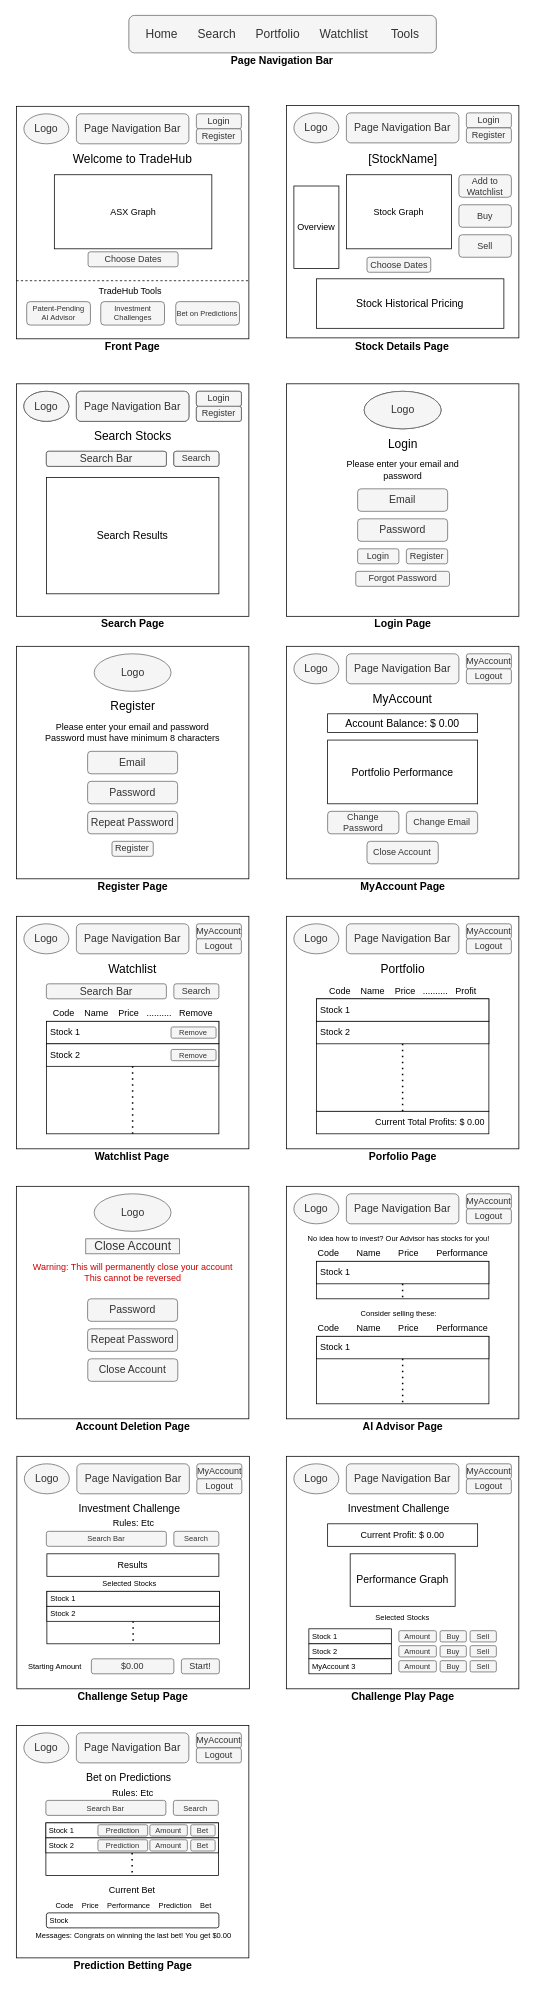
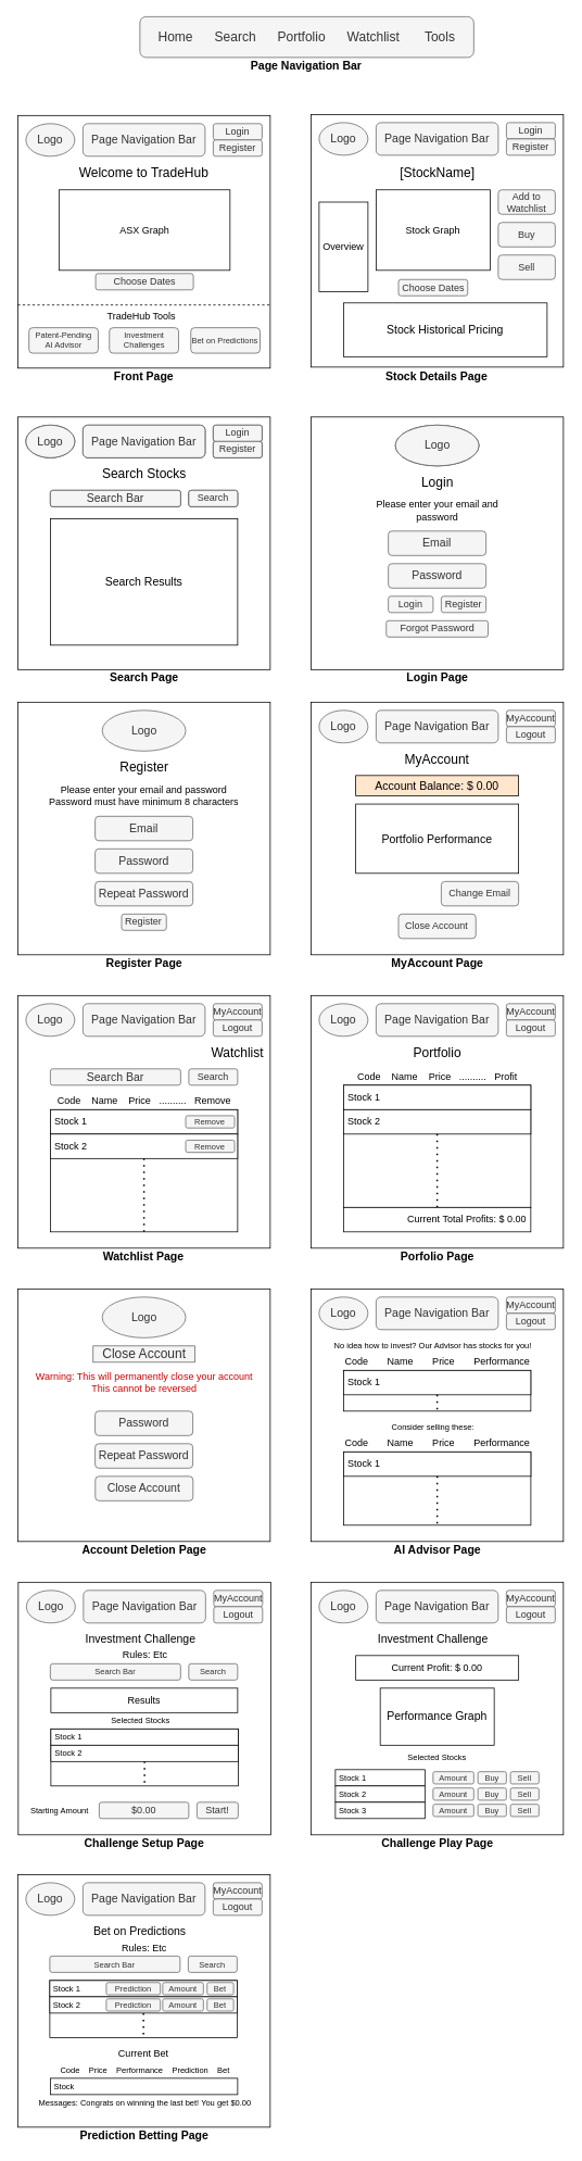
- <mxCell id="53" value="Account Balance: $ 0.00" style="rounded=0;whiteSpace=wrap;html=1;fontSize=14;" vertex="1" parent="1"><mxGeometry x="436" y="951.25" width="200" height="25" as="geometry" /></mxCell>
+ <mxCell id="53" value="Account Balance: $ 0.00" style="rounded=0;whiteSpace=wrap;html=1;fontSize=14;fillColor=#ffe6cc;" vertex="1" parent="1"><mxGeometry x="436" y="951.25" width="200" height="25" as="geometry" /></mxCell>
- <mxCell id="54" value="&lt;font style=&quot;font-size: 12px;&quot;&gt;Change Password&lt;br style=&quot;font-size: 12px;&quot;&gt;&lt;/font&gt;" style="rounded=1;whiteSpace=wrap;html=1;fontSize=12;fillColor=#f5f5f5;strokeColor=#666666;fontColor=#333333;" vertex="1" parent="1"><mxGeometry x="436.02" y="1081.25" width="95" height="30" as="geometry" /></mxCell>
- <mxCell id="67" value="Watchlist" style="text;html=1;strokeColor=none;fillColor=none;align=center;verticalAlign=middle;whiteSpace=wrap;rounded=0;labelBackgroundColor=none;fontSize=16;" vertex="1" parent="1"><mxGeometry x="156" y="1281.25" width="40" height="20" as="geometry" /></mxCell>
+ <mxCell id="67" value="Watchlist" style="text;html=1;strokeColor=none;fillColor=none;align=center;verticalAlign=middle;whiteSpace=wrap;rounded=0;labelBackgroundColor=none;fontSize=16;" vertex="1" parent="1"><mxGeometry x="271" y="1281.25" width="40" height="20" as="geometry" /></mxCell>
- <mxCell id="156" value="&amp;nbsp;MyAccount 3" style="rounded=0;whiteSpace=wrap;html=1;labelBackgroundColor=none;fontSize=10;align=left;" vertex="1" parent="1"><mxGeometry x="411" y="2211.25" width="109.96" height="20" as="geometry" /></mxCell>
+ <mxCell id="156" value="&amp;nbsp;Stock 3" style="rounded=0;whiteSpace=wrap;html=1;labelBackgroundColor=none;fontSize=10;align=left;" vertex="1" parent="1"><mxGeometry x="411" y="2211.25" width="109.96" height="20" as="geometry" /></mxCell>
- <mxCell id="188" value="&amp;nbsp;Stock" style="whiteSpace=wrap;html=1;labelBackgroundColor=none;fontSize=10;fontColor=#000000;align=left;rounded=1;" vertex="1" parent="1"><mxGeometry x="61.01" y="2550" width="230" height="20" as="geometry" /></mxCell>
+ <mxCell id="188" value="&amp;nbsp;Stock" style="rounded=0;whiteSpace=wrap;html=1;labelBackgroundColor=none;fontSize=10;fontColor=#000000;align=left;" vertex="1" parent="1"><mxGeometry x="61.01" y="2550" width="230" height="20" as="geometry" /></mxCell>
